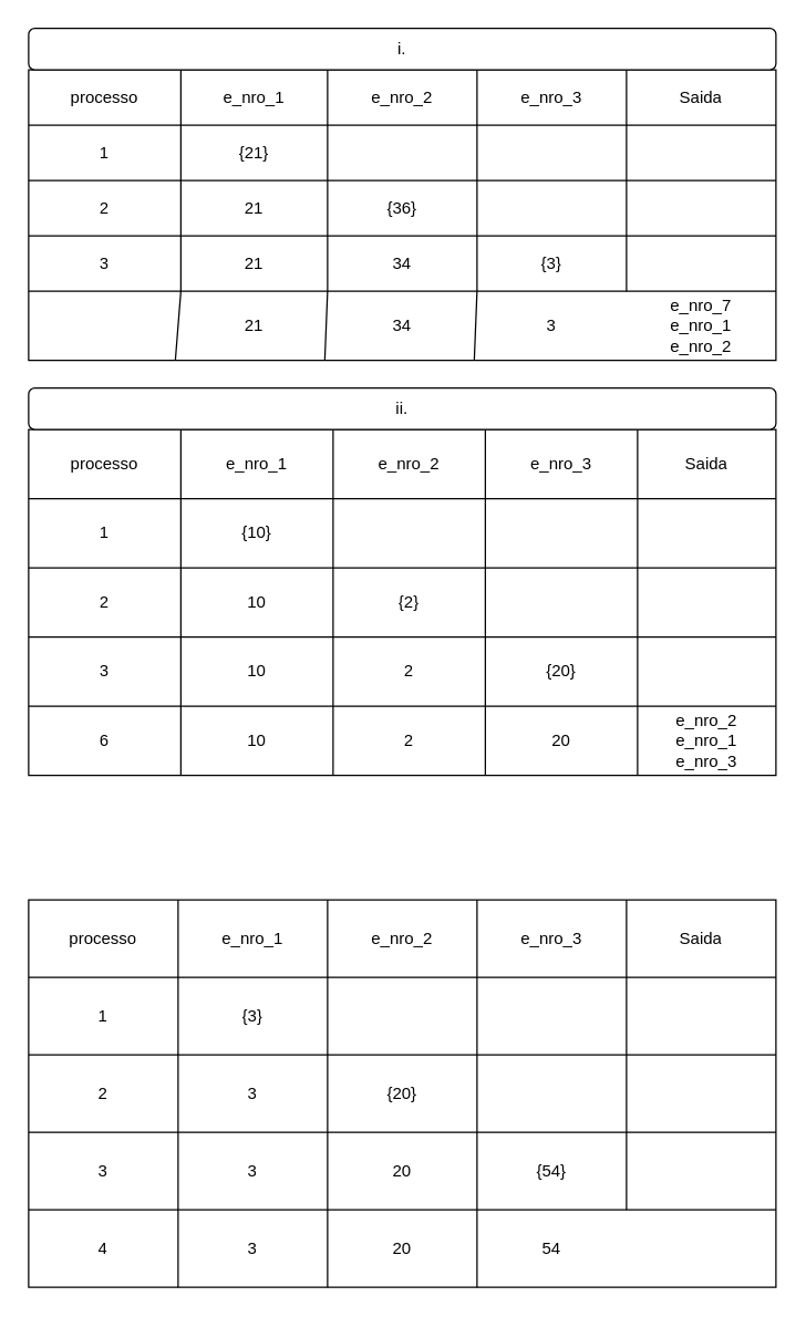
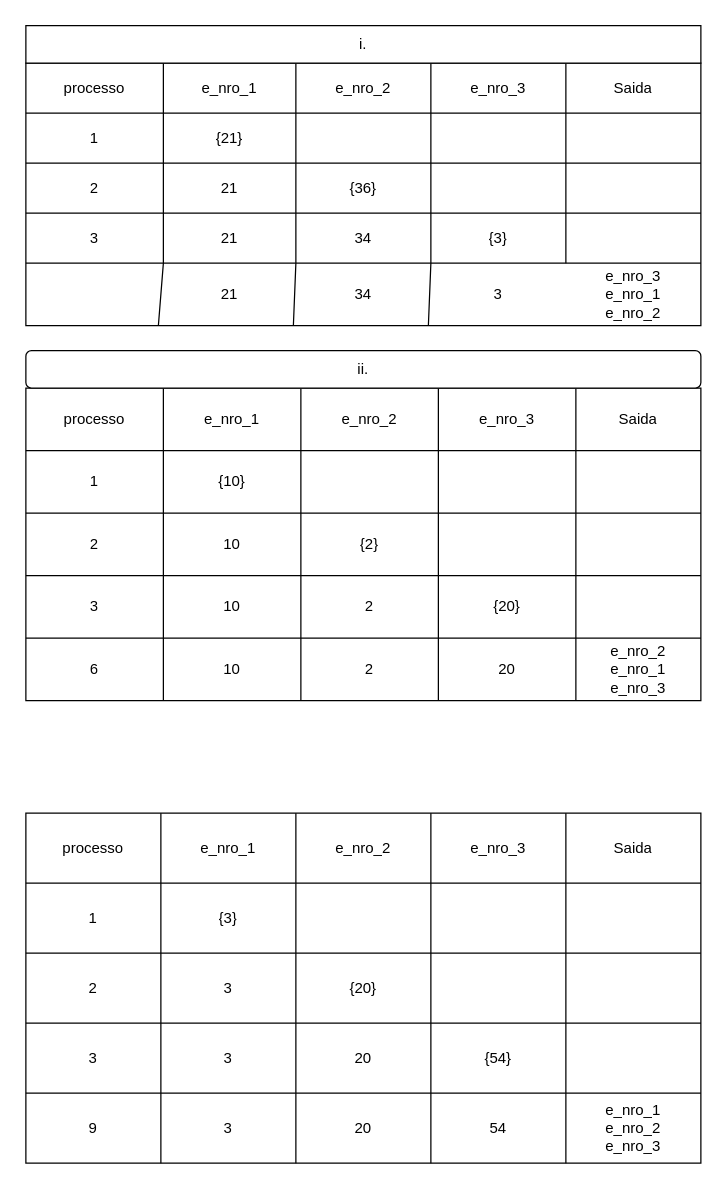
- <mxCell id="32" value="&lt;font style=&quot;vertical-align: inherit&quot;&gt;&lt;font style=&quot;vertical-align: inherit&quot;&gt;i.&lt;/font&gt;&lt;/font&gt;" style="whiteSpace=wrap;html=1;rounded=1;" vertex="1" parent="1"><mxGeometry y="20" width="540" height="30" as="geometry" x="20" /></mxCell>
+ <mxCell id="32" value="&lt;font style=&quot;vertical-align: inherit&quot;&gt;&lt;font style=&quot;vertical-align: inherit&quot;&gt;i.&lt;/font&gt;&lt;/font&gt;" style="whiteSpace=wrap;html=1;" vertex="1" parent="1"><mxGeometry y="20" width="540" height="30" as="geometry" x="20" /></mxCell>
- <mxCell id="31" value="&lt;font style=&quot;vertical-align: inherit&quot;&gt;&lt;font style=&quot;vertical-align: inherit&quot;&gt;e_nro_7&lt;br&gt;e_nro_1&lt;br&gt;e_nro_2&lt;br&gt;&lt;/font&gt;&lt;/font&gt;" style="shape=partialRectangle;html=1;whiteSpace=wrap;connectable=0;overflow=hidden;fillColor=none;top=0;left=0;bottom=0;right=0;" vertex="1" parent="27"><mxGeometry x="432" width="108" height="50" as="geometry" /></mxCell>
+ <mxCell id="31" value="&lt;font style=&quot;vertical-align: inherit&quot;&gt;&lt;font style=&quot;vertical-align: inherit&quot;&gt;e_nro_3&lt;br&gt;e_nro_1&lt;br&gt;e_nro_2&lt;br&gt;&lt;/font&gt;&lt;/font&gt;" style="shape=partialRectangle;html=1;whiteSpace=wrap;connectable=0;overflow=hidden;fillColor=none;top=0;left=0;bottom=0;right=0;" vertex="1" parent="27"><mxGeometry x="432" width="108" height="50" as="geometry" /></mxCell>
- <mxCell id="91" value="&lt;font style=&quot;vertical-align: inherit&quot;&gt;&lt;font style=&quot;vertical-align: inherit&quot;&gt;4&lt;/font&gt;&lt;/font&gt;" style="shape=partialRectangle;html=1;whiteSpace=wrap;connectable=0;overflow=hidden;fillColor=none;top=0;left=0;bottom=0;right=0;" vertex="1" parent="90"><mxGeometry width="108" height="56" as="geometry" /></mxCell>
+ <mxCell id="91" value="&lt;font style=&quot;vertical-align: inherit&quot;&gt;&lt;font style=&quot;vertical-align: inherit&quot;&gt;9&lt;/font&gt;&lt;/font&gt;" style="shape=partialRectangle;html=1;whiteSpace=wrap;connectable=0;overflow=hidden;fillColor=none;top=0;left=0;bottom=0;right=0;" vertex="1" parent="90"><mxGeometry width="108" height="56" as="geometry" /></mxCell>
+ <mxCell id="95" value="&lt;font style=&quot;vertical-align: inherit&quot;&gt;&lt;font style=&quot;vertical-align: inherit&quot;&gt;e_nro_1&lt;br&gt;e_nro_2&lt;br&gt;e_nro_3&lt;br&gt;&lt;/font&gt;&lt;/font&gt;" style="shape=partialRectangle;html=1;whiteSpace=wrap;connectable=0;overflow=hidden;fillColor=none;top=0;left=0;bottom=0;right=0;" vertex="1" parent="90"><mxGeometry x="432" width="108" height="56" as="geometry" /></mxCell>
